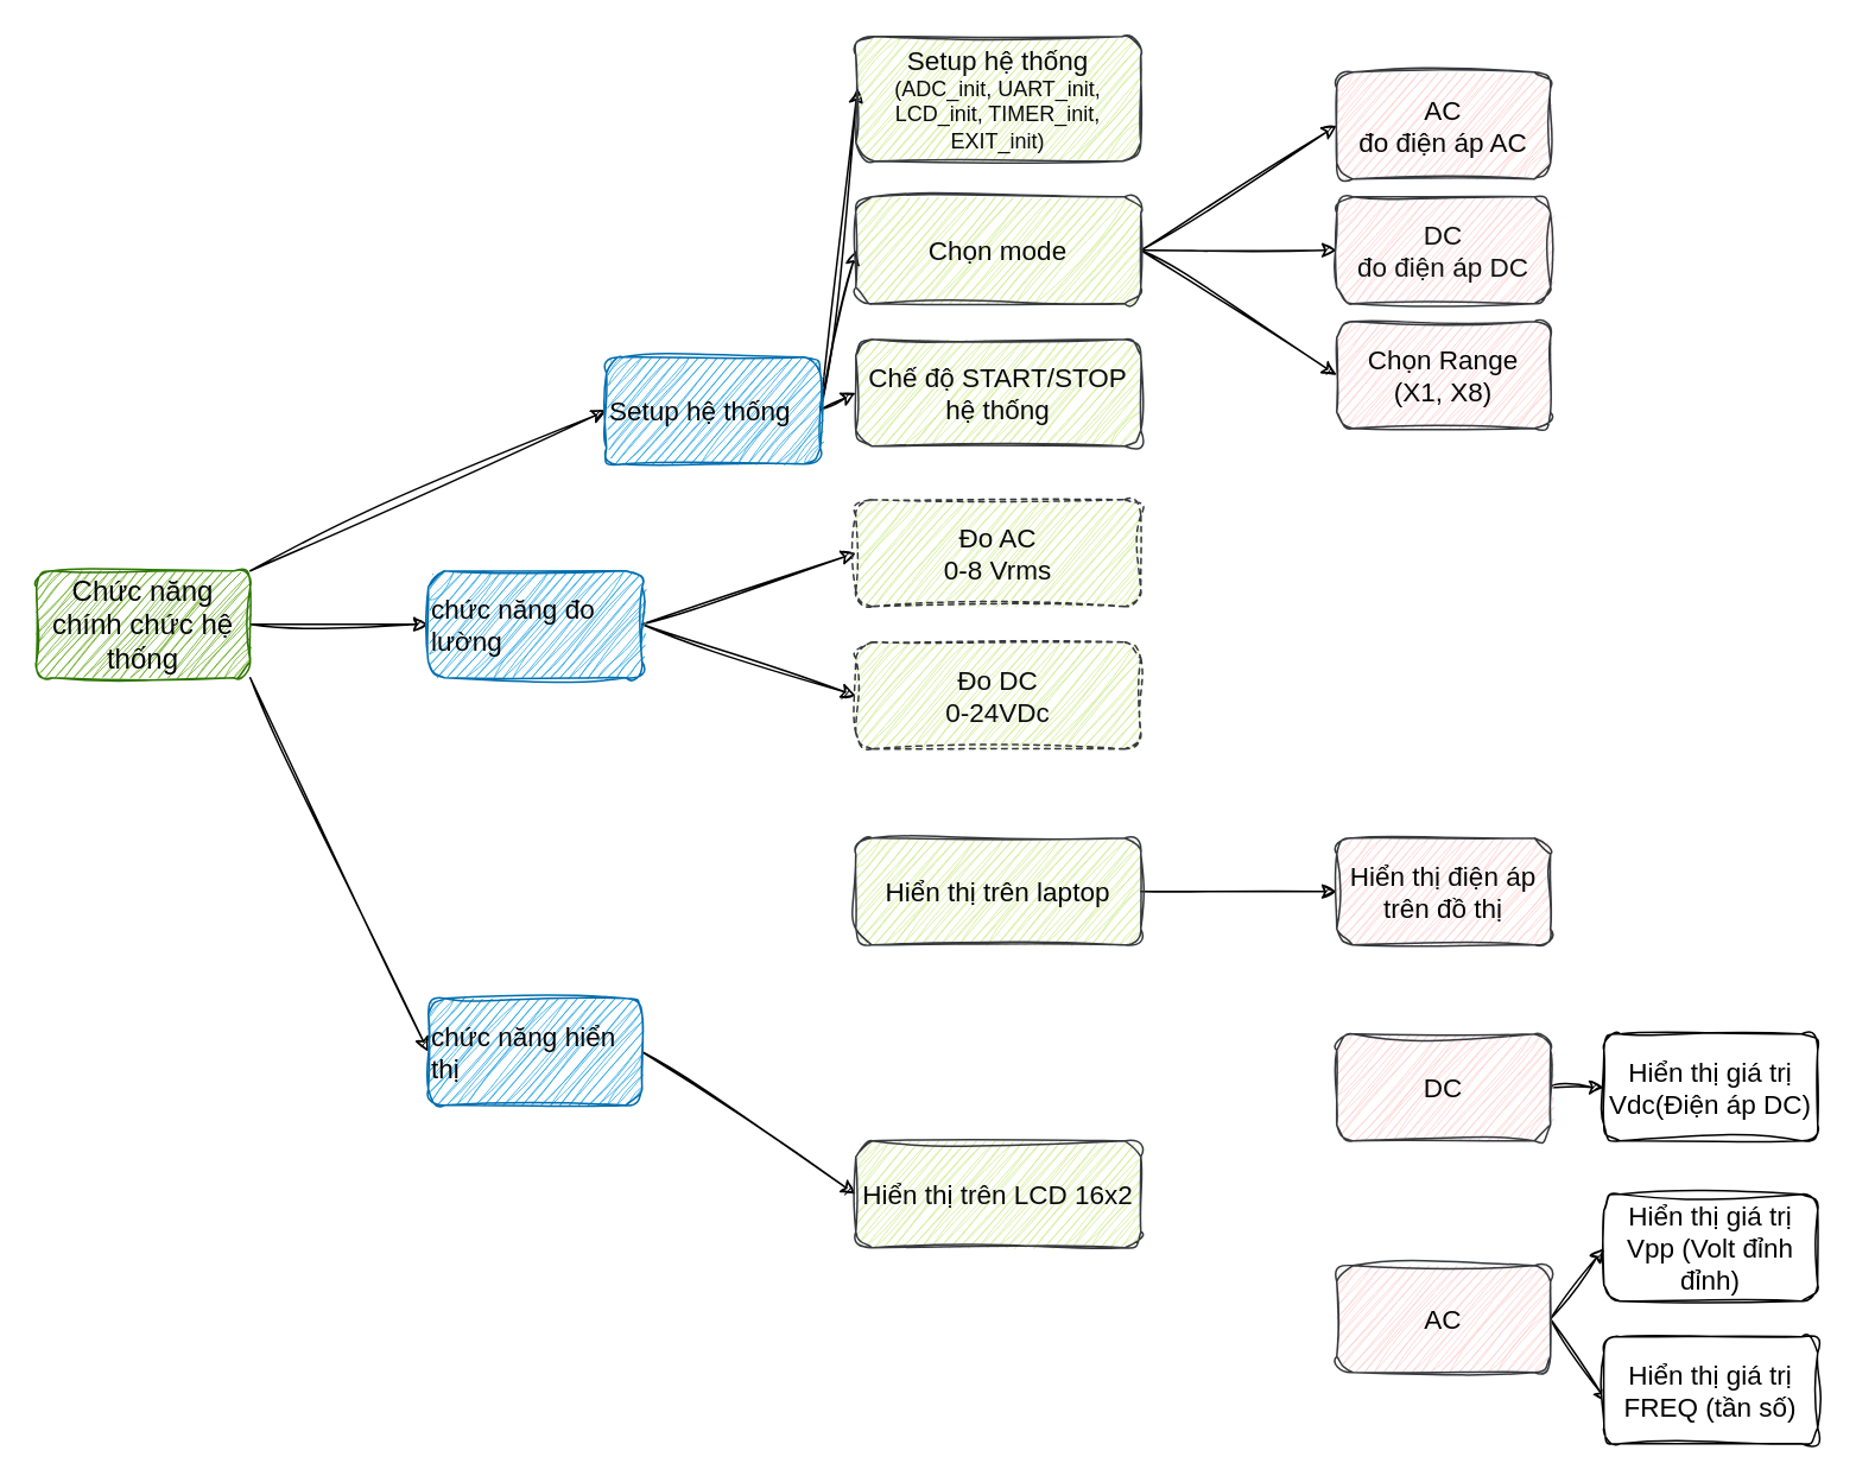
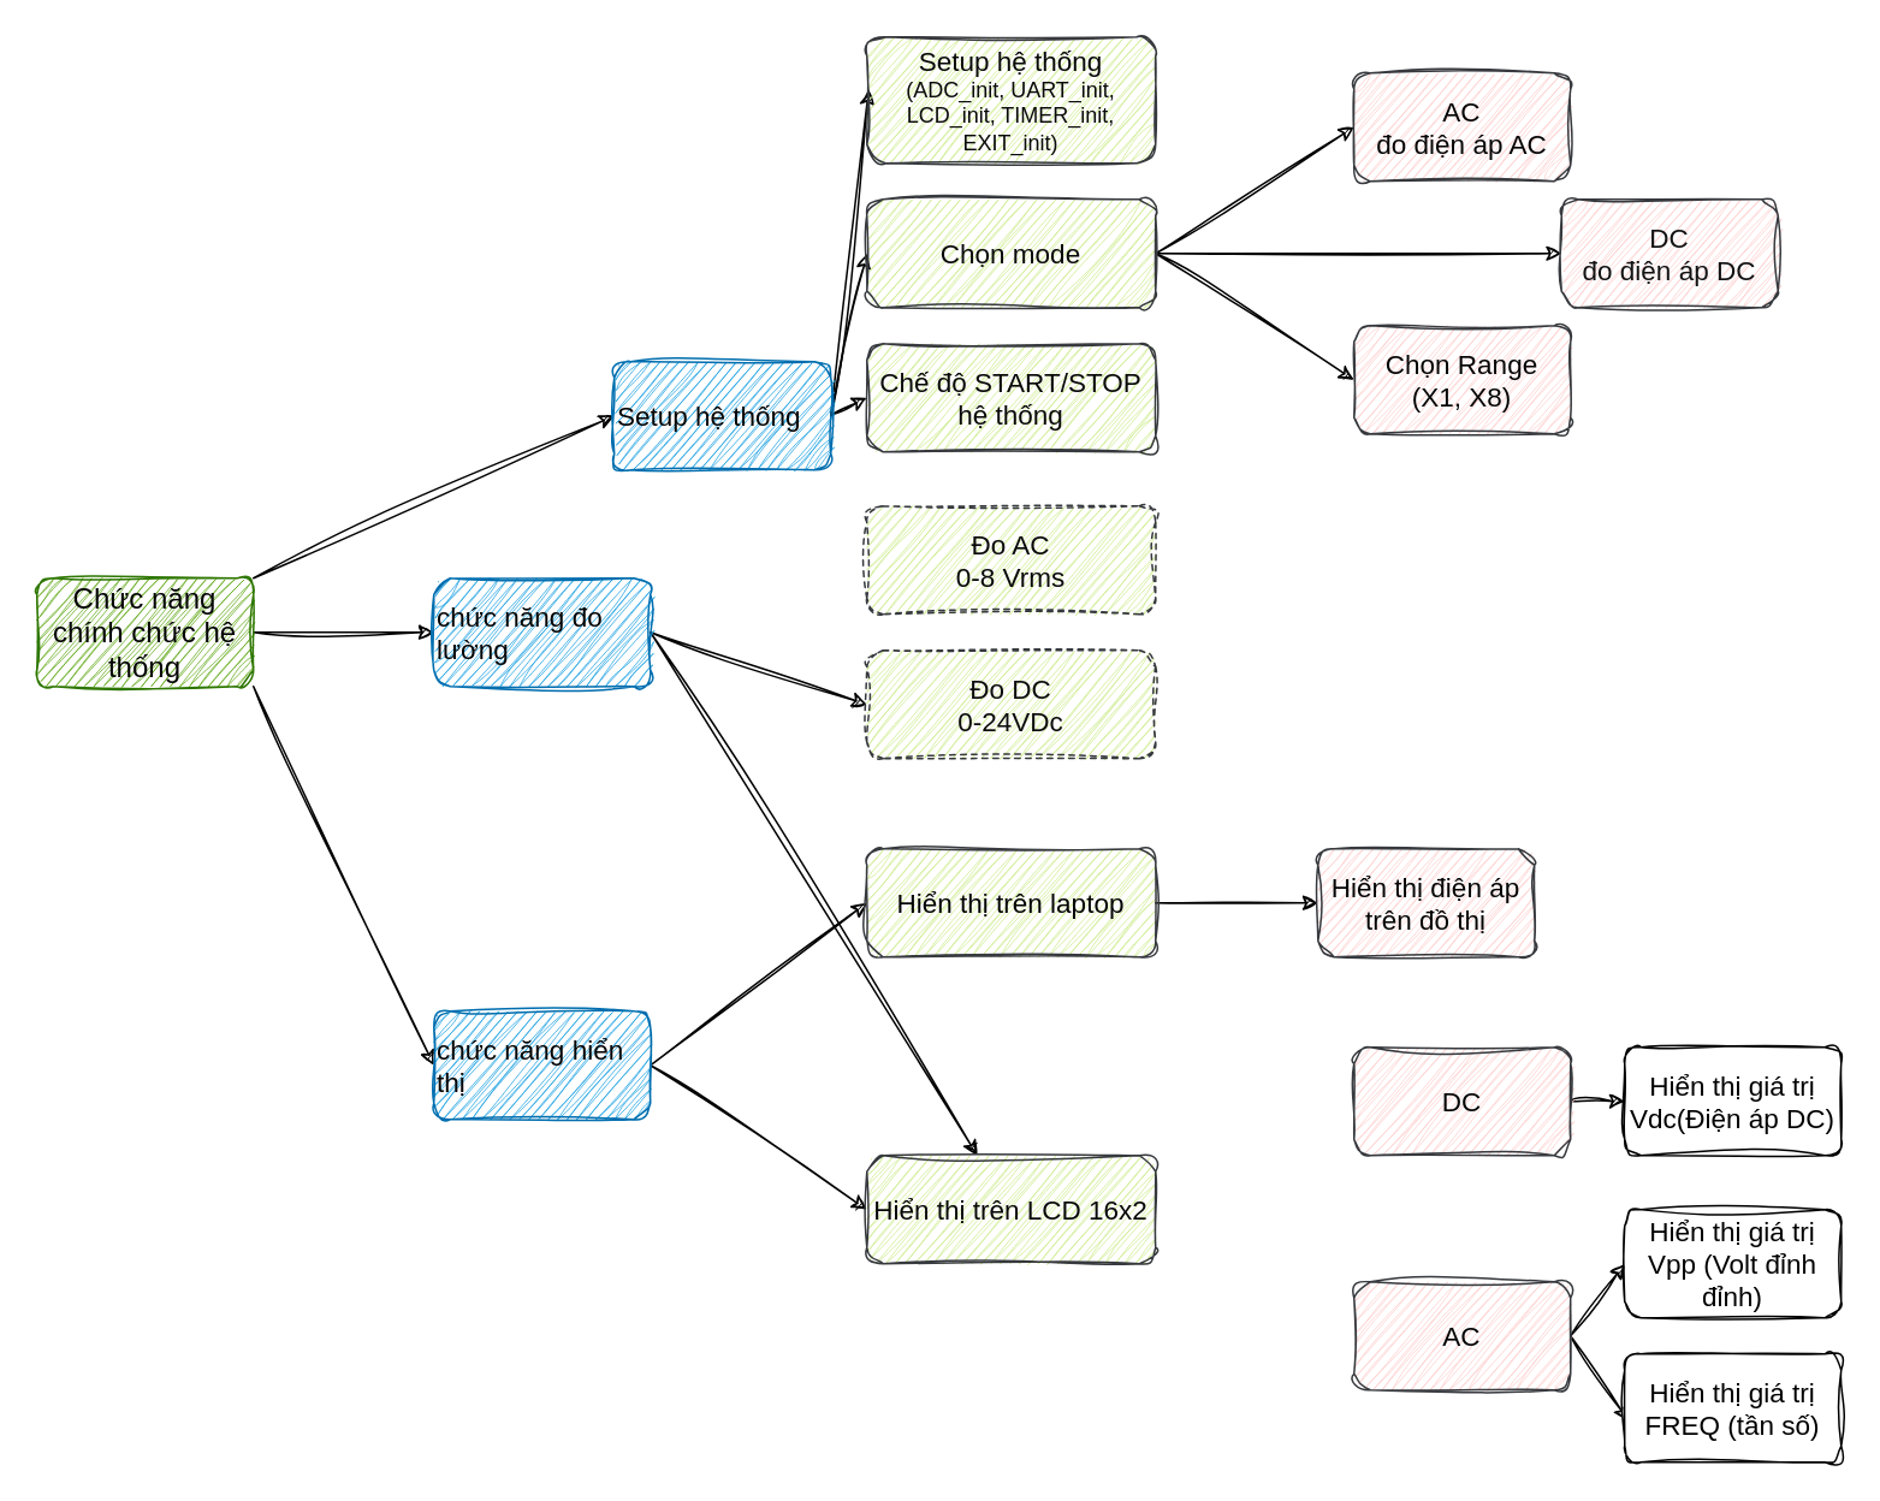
- <mxCell id="22" value="&lt;font color=&quot;#121212&quot;&gt;DC&lt;br&gt;đo điện áp DC&lt;/font&gt;" style="whiteSpace=wrap;html=1;fontSize=15;rounded=1;sketch=1;curveFitting=1;jiggle=2;fillColor=#ffcccc;strokeColor=#36393d;" vertex="1" parent="1"><mxGeometry x="750" y="110" width="120" height="60" as="geometry" /></mxCell>
+ <mxCell id="22" value="&lt;font color=&quot;#121212&quot;&gt;DC&lt;br&gt;đo điện áp DC&lt;/font&gt;" style="whiteSpace=wrap;html=1;fontSize=15;rounded=1;sketch=1;curveFitting=1;jiggle=2;fillColor=#ffcccc;strokeColor=#36393d;" vertex="1" parent="1"><mxGeometry x="865" y="110" width="120" height="60" as="geometry" /></mxCell>
- <mxCell id="10" style="edgeStyle=none;html=1;exitX=1;exitY=0.5;exitDx=0;exitDy=0;entryX=0;entryY=0.5;entryDx=0;entryDy=0;fontSize=15;sketch=1;curveFitting=1;jiggle=2;" edge="1" parent="1" source="12" target="25"><mxGeometry relative="1" as="geometry" /></mxCell>
+ <mxCell id="10" style="edgeStyle=none;html=1;exitX=1;exitY=0.5;exitDx=0;exitDy=0;fontSize=15;sketch=1;curveFitting=1;jiggle=2;" edge="1" parent="1" source="12" target="29"><mxGeometry relative="1" as="geometry" /></mxCell>
- <mxCell id="38" value="Hiển thị điện áp trên đồ thị" style="whiteSpace=wrap;html=1;fontSize=15;rounded=1;sketch=1;curveFitting=1;jiggle=2;fillColor=#ffcccc;strokeColor=#36393d;fontColor=#050505;" vertex="1" parent="1"><mxGeometry x="750" y="470" width="120" height="60" as="geometry" /></mxCell>
+ <mxCell id="38" value="Hiển thị điện áp trên đồ thị" style="whiteSpace=wrap;html=1;fontSize=15;rounded=1;sketch=1;curveFitting=1;jiggle=2;fillColor=#ffcccc;strokeColor=#36393d;fontColor=#050505;" vertex="1" parent="1"><mxGeometry x="730" y="470" width="120" height="60" as="geometry" /></mxCell>
+ <mxCell id="13" style="edgeStyle=none;html=1;exitX=1;exitY=0.5;exitDx=0;exitDy=0;entryX=0;entryY=0.5;entryDx=0;entryDy=0;fontSize=15;sketch=1;curveFitting=1;jiggle=2;" edge="1" parent="1" source="15" target="28"><mxGeometry relative="1" as="geometry" /></mxCell>
